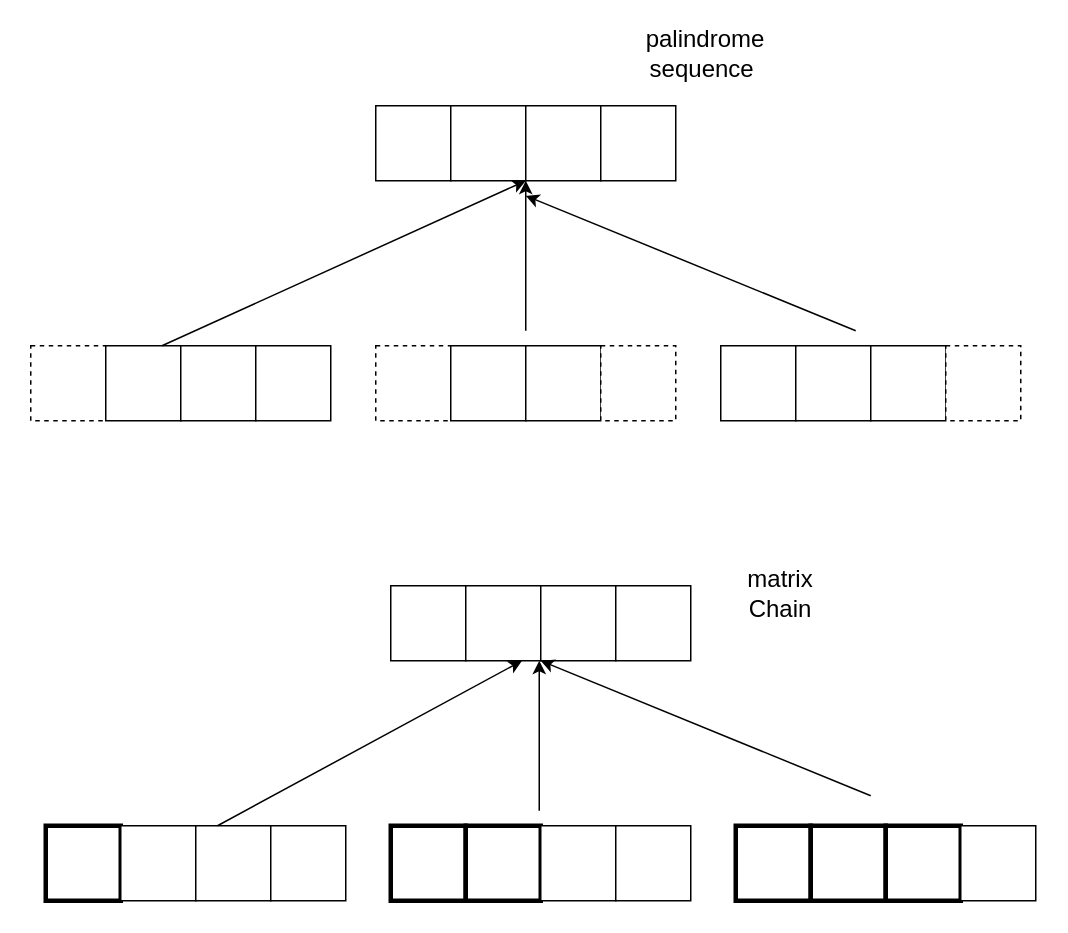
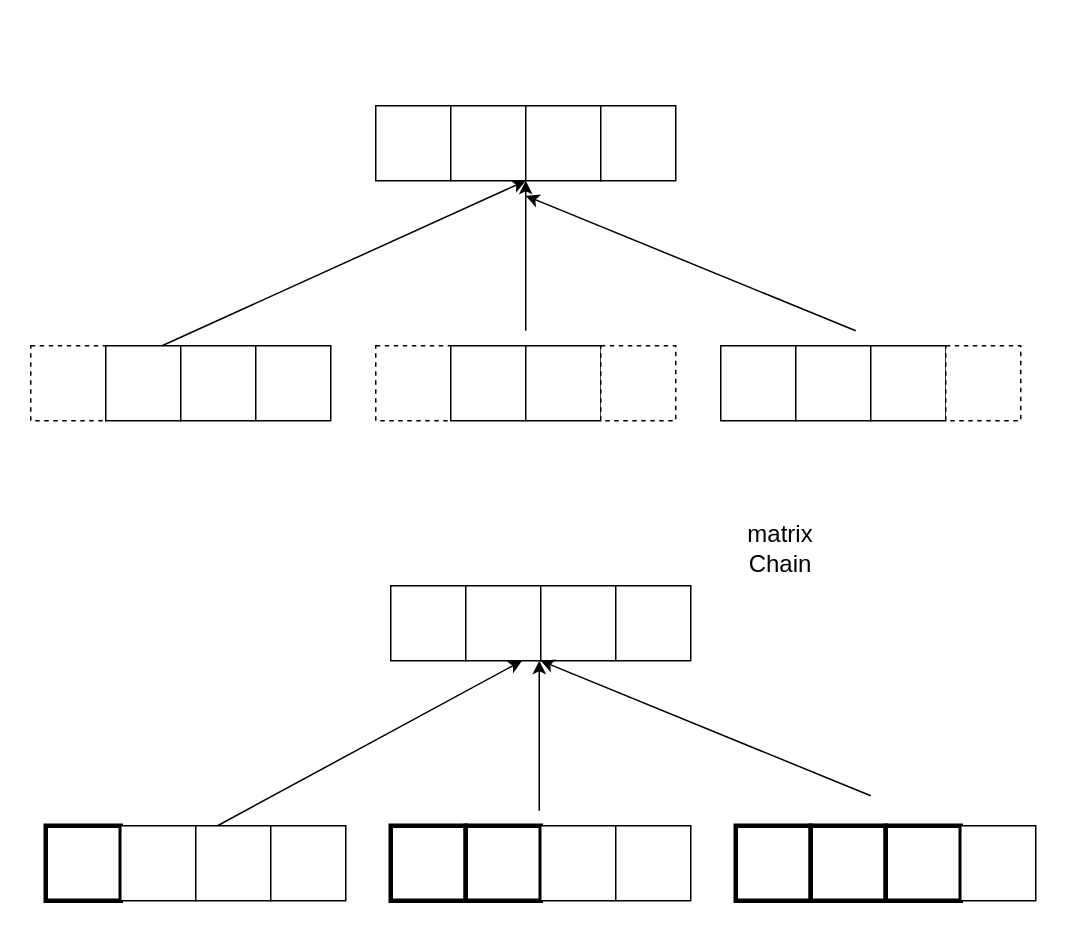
- <mxCell id="35" value="palindrome&lt;br style=&quot;font-size: 16px;&quot;&gt;sequence&amp;nbsp;" style="text;html=1;strokeColor=none;fillColor=none;align=center;verticalAlign=middle;whiteSpace=wrap;rounded=0;dashed=1;fontSize=16;" vertex="1" parent="1"><mxGeometry x="440" y="20" width="60" height="30" as="geometry" /></mxCell>
- <mxCell id="34" value="matrix&lt;br style=&quot;font-size: 16px;&quot;&gt;Chain" style="text;html=1;strokeColor=none;fillColor=none;align=center;verticalAlign=middle;whiteSpace=wrap;rounded=0;dashed=1;fontSize=16;" vertex="1" parent="1"><mxGeometry x="490" y="380" width="60" height="30" as="geometry" /></mxCell>
+ <mxCell id="34" value="matrix&lt;br style=&quot;font-size: 16px;&quot;&gt;Chain" style="text;html=1;strokeColor=none;fillColor=none;align=center;verticalAlign=middle;whiteSpace=wrap;rounded=0;dashed=1;fontSize=16;" vertex="1" parent="1"><mxGeometry x="490" y="350" width="60" height="30" as="geometry" /></mxCell>
